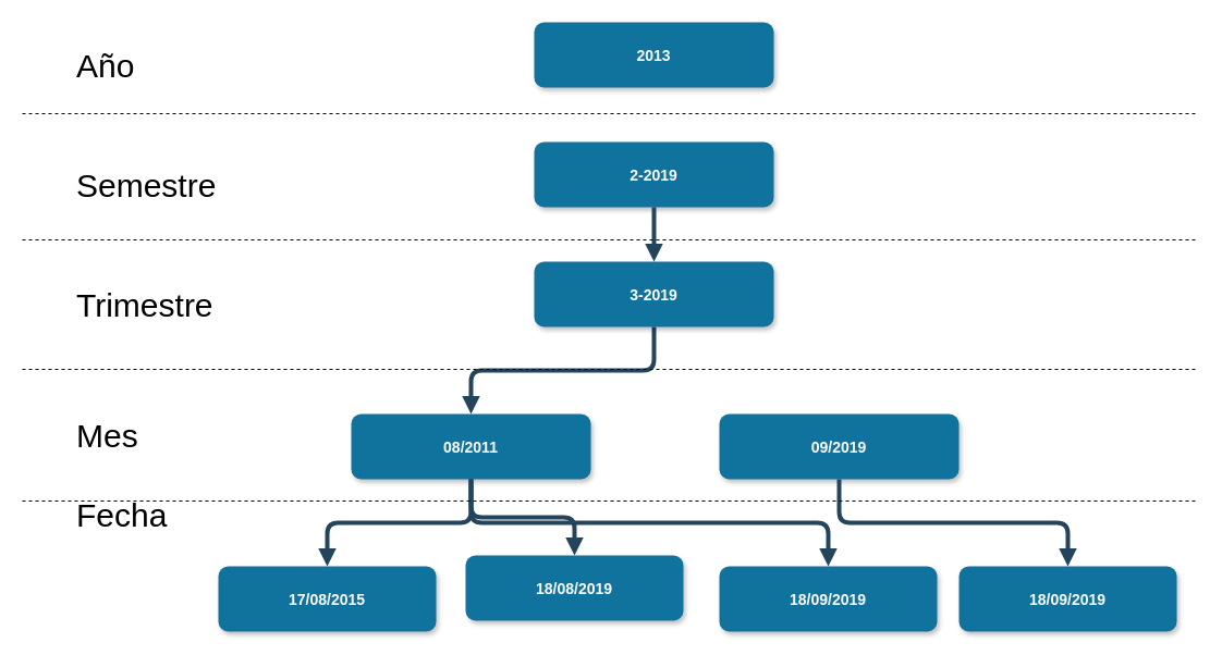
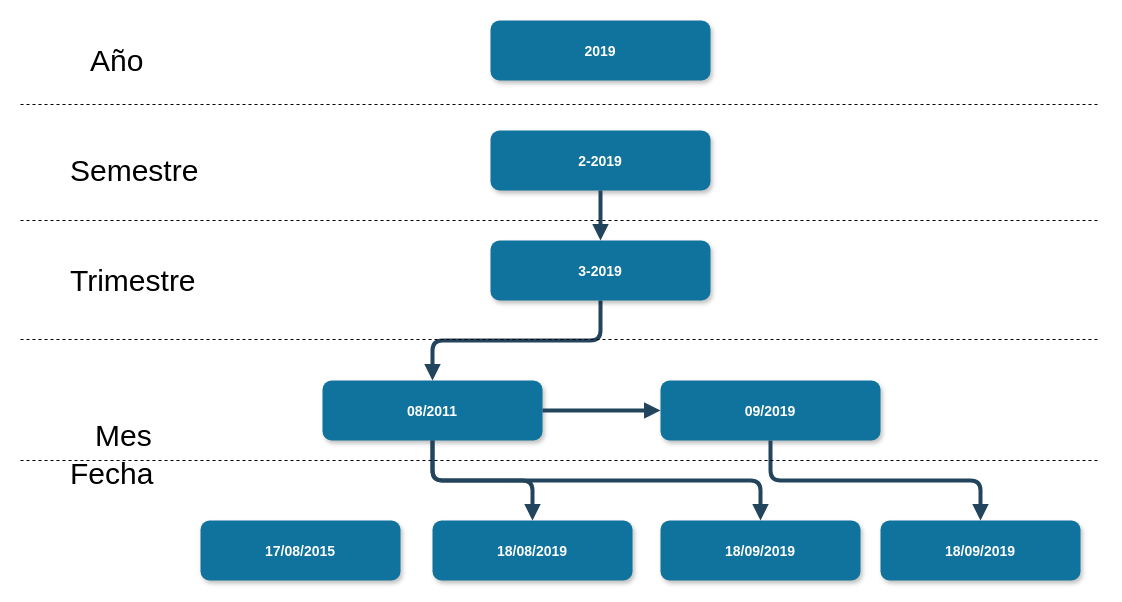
- <mxCell id="21" value="&lt;font size=&quot;1&quot;&gt;&lt;span style=&quot;font-size: 30px&quot;&gt;Año&lt;/span&gt;&lt;/font&gt;" style="text;html=1;resizable=0;points=[];autosize=1;align=left;verticalAlign=top;spacingTop=-4;" vertex="1" parent="1"><mxGeometry x="68" y="40" width="70" height="20" as="geometry" /></mxCell>
+ <mxCell id="21" value="&lt;font size=&quot;1&quot;&gt;&lt;span style=&quot;font-size: 30px&quot;&gt;Año&lt;/span&gt;&lt;/font&gt;" style="text;html=1;resizable=0;points=[];autosize=1;align=left;verticalAlign=top;spacingTop=-4;" vertex="1" parent="1"><mxGeometry x="88" y="40" width="70" height="20" as="geometry" /></mxCell>
- <mxCell id="16" value="2013" style="rounded=1;fillColor=#10739E;strokeColor=none;shadow=1;gradientColor=none;fontStyle=1;fontColor=#FFFFFF;fontSize=14;" vertex="1" parent="1"><mxGeometry x="490" y="20" width="220" height="60" as="geometry" /></mxCell>
+ <mxCell id="16" value="2019" style="rounded=1;fillColor=#10739E;strokeColor=none;shadow=1;gradientColor=none;fontStyle=1;fontColor=#FFFFFF;fontSize=14;" vertex="1" parent="1"><mxGeometry x="490" y="20" width="220" height="60" as="geometry" /></mxCell>
- <mxCell id="24" value="&lt;font size=&quot;1&quot;&gt;&lt;span style=&quot;font-size: 30px&quot;&gt;Mes&lt;/span&gt;&lt;/font&gt;" style="text;html=1;resizable=0;points=[];autosize=1;align=left;verticalAlign=top;spacingTop=-4;" vertex="1" parent="1"><mxGeometry x="68" y="380" width="70" height="20" as="geometry" /></mxCell>
+ <mxCell id="24" value="&lt;font size=&quot;1&quot;&gt;&lt;span style=&quot;font-size: 30px&quot;&gt;Mes&lt;/span&gt;&lt;/font&gt;" style="text;html=1;resizable=0;points=[];autosize=1;align=left;verticalAlign=top;spacingTop=-4;" vertex="1" parent="1"><mxGeometry x="93" y="415" width="70" height="20" as="geometry" /></mxCell>
- <mxCell id="8" value="" style="edgeStyle=elbowEdgeStyle;elbow=vertical;strokeWidth=4;endArrow=block;endFill=1;fontStyle=1;strokeColor=#23445D;" parent="1" source="2" target="3" edge="1"><mxGeometry x="-178" y="370" width="100" height="100" as="geometry"><mxPoint x="-318" y="330" as="sourcePoint" /><mxPoint x="-218" y="230" as="targetPoint" /></mxGeometry></mxCell>
+ <mxCell id="8" value="" style="edgeStyle=elbowEdgeStyle;elbow=vertical;strokeWidth=4;endArrow=block;endFill=1;fontStyle=1;strokeColor=#23445D;" parent="1" source="2" target="10" edge="1"><mxGeometry x="-178" y="370" width="100" height="100" as="geometry"><mxPoint x="-318" y="330" as="sourcePoint" /><mxPoint x="-218" y="230" as="targetPoint" /></mxGeometry></mxCell>
- <mxCell id="4" value="18/08/2019" style="rounded=1;fillColor=#10739E;strokeColor=none;shadow=1;gradientColor=none;fontStyle=1;fontColor=#FFFFFF;fontSize=14;" parent="1" vertex="1"><mxGeometry x="427" y="510" width="200" height="60" as="geometry" /></mxCell>
+ <mxCell id="4" value="18/08/2019" style="rounded=1;fillColor=#10739E;strokeColor=none;shadow=1;gradientColor=none;fontStyle=1;fontColor=#FFFFFF;fontSize=14;" parent="1" vertex="1"><mxGeometry x="432" y="520" width="200" height="60" as="geometry" /></mxCell>
